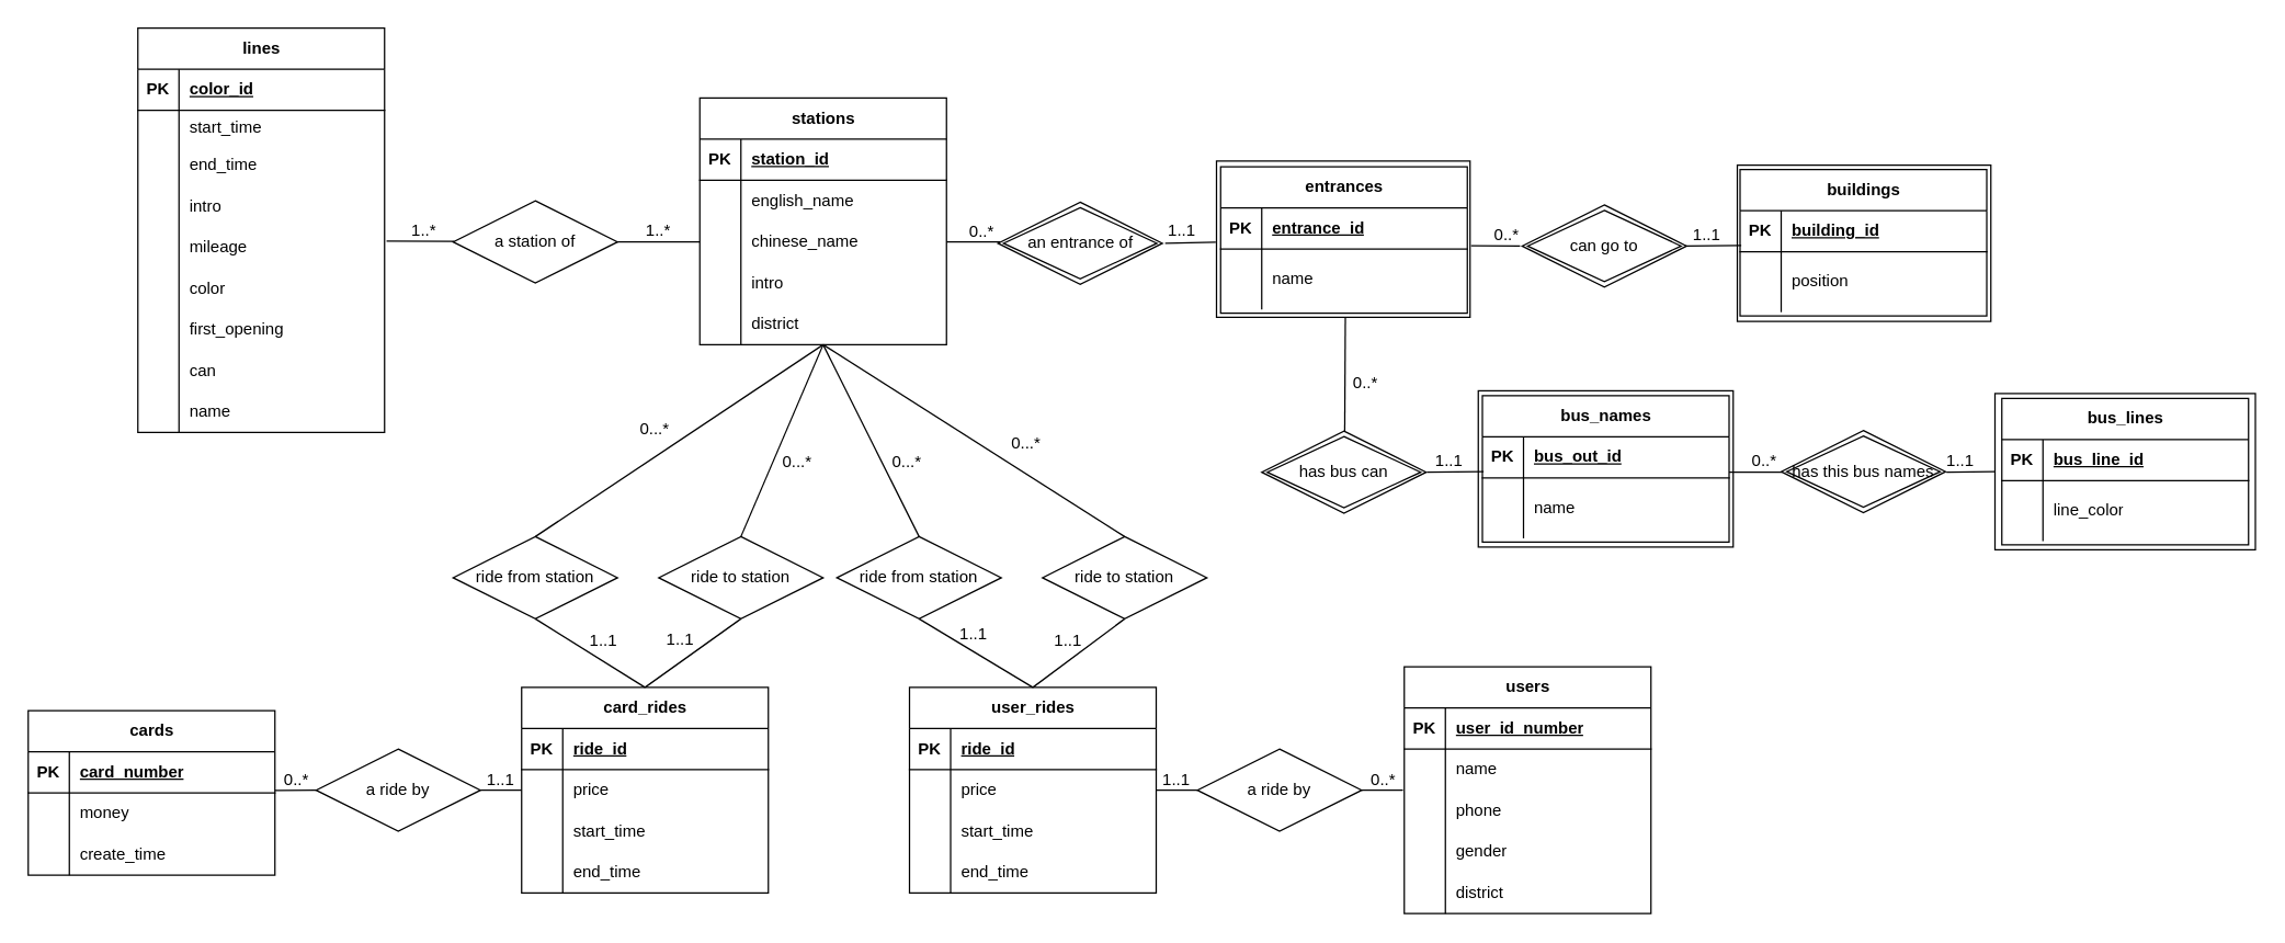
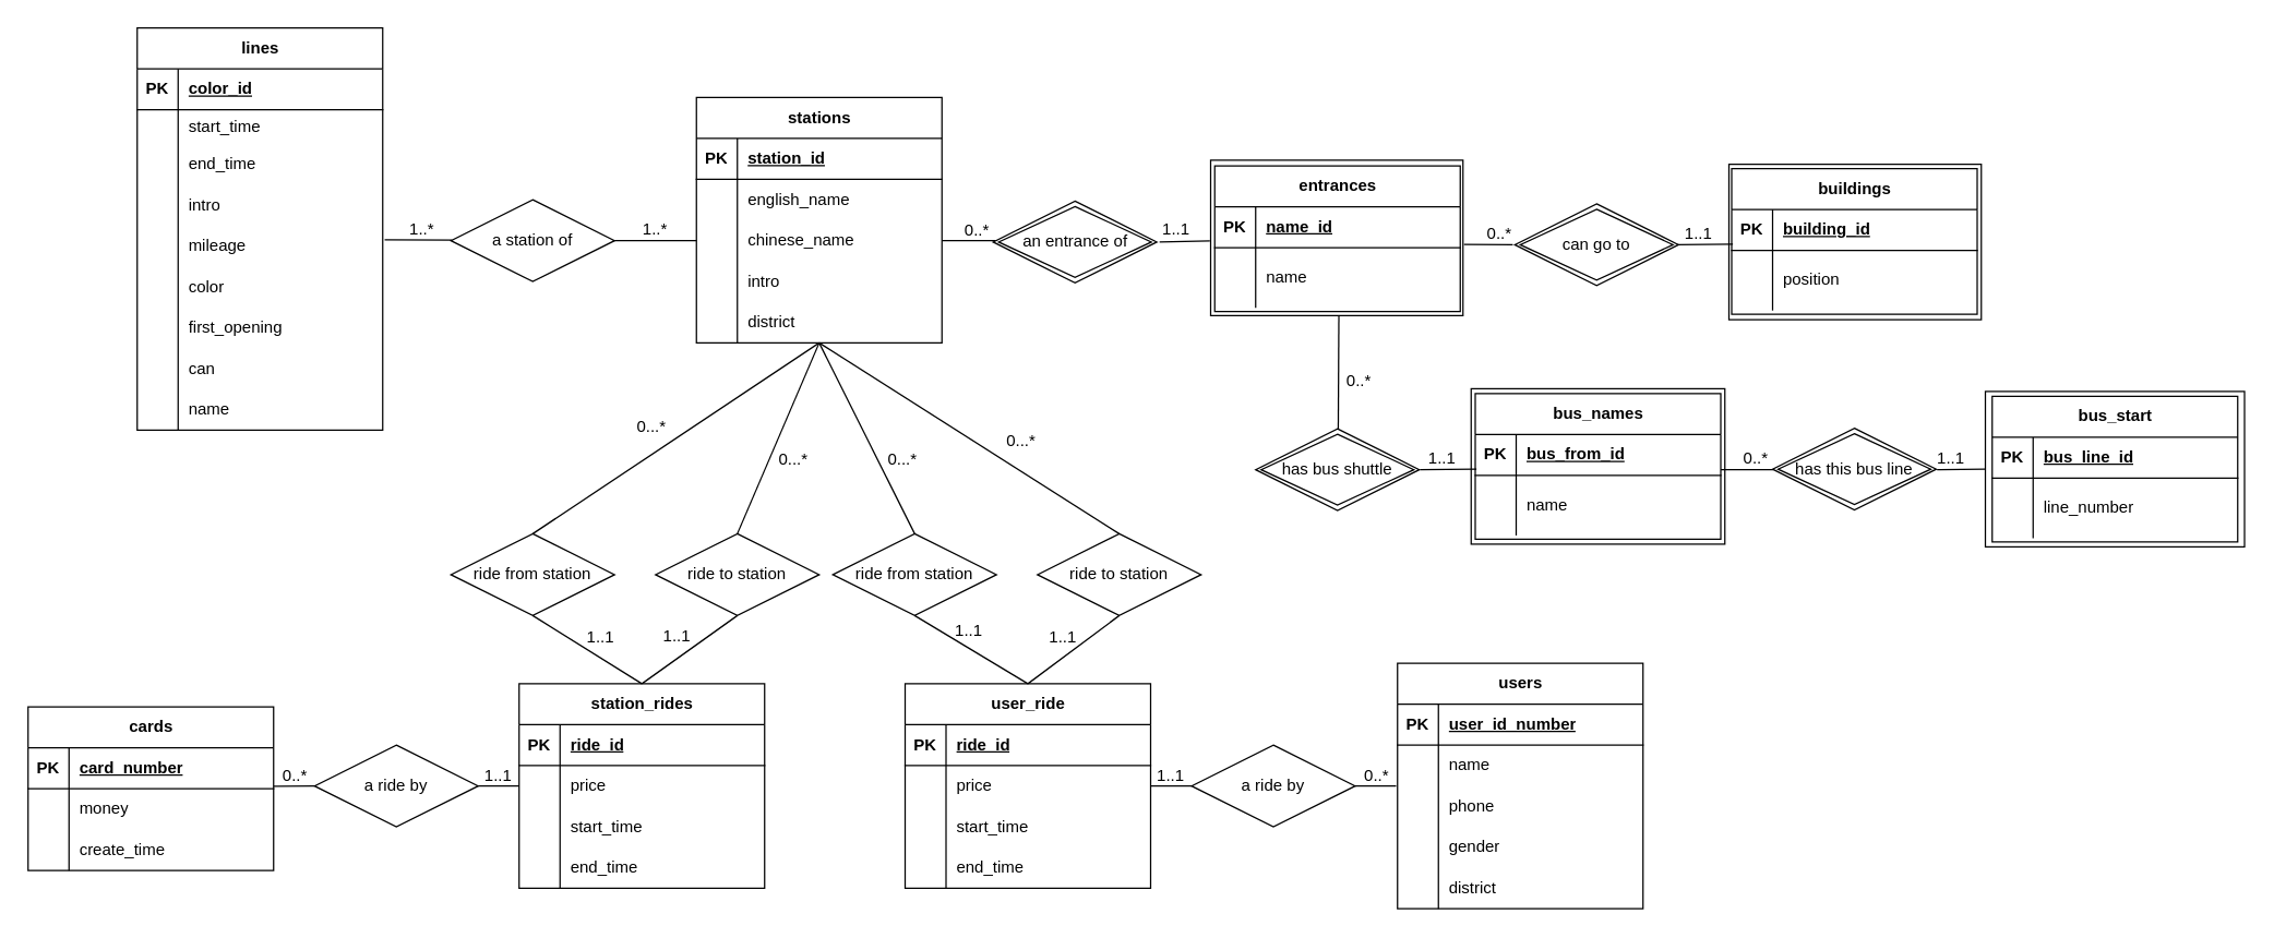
- <mxCell id="58" value="entrance_id" style="shape=partialRectangle;connectable=0;fillColor=none;top=0;left=0;bottom=0;right=0;align=left;spacingLeft=6;fontStyle=5;overflow=hidden;whiteSpace=wrap;html=1;" parent="56" vertex="1"><mxGeometry x="30" width="150" height="30" as="geometry"><mxRectangle width="150" height="30" as="alternateBounds" /></mxGeometry></mxCell>
+ <mxCell id="58" value="name_id" style="shape=partialRectangle;connectable=0;fillColor=none;top=0;left=0;bottom=0;right=0;align=left;spacingLeft=6;fontStyle=5;overflow=hidden;whiteSpace=wrap;html=1;" parent="56" vertex="1"><mxGeometry x="30" width="150" height="30" as="geometry"><mxRectangle width="150" height="30" as="alternateBounds" /></mxGeometry></mxCell>
- <mxCell id="88" value="bus_lines" style="shape=table;startSize=30;container=1;collapsible=1;childLayout=tableLayout;fixedRows=1;rowLines=0;fontStyle=1;align=center;resizeLast=1;html=1;" parent="1" vertex="1"><mxGeometry x="1460" y="290.25" width="180" height="106.75" as="geometry" /></mxCell>
+ <mxCell id="88" value="bus_start" style="shape=table;startSize=30;container=1;collapsible=1;childLayout=tableLayout;fixedRows=1;rowLines=0;fontStyle=1;align=center;resizeLast=1;html=1;" parent="1" vertex="1"><mxGeometry x="1460" y="290.25" width="180" height="106.75" as="geometry" /></mxCell>
- <mxCell id="80" value="bus_out_id" style="shape=partialRectangle;connectable=0;fillColor=none;top=0;left=0;bottom=0;right=0;align=left;spacingLeft=6;fontStyle=5;overflow=hidden;whiteSpace=wrap;html=1;" parent="78" vertex="1"><mxGeometry x="30" width="150" height="30" as="geometry"><mxRectangle width="150" height="30" as="alternateBounds" /></mxGeometry></mxCell>
+ <mxCell id="80" value="bus_from_id" style="shape=partialRectangle;connectable=0;fillColor=none;top=0;left=0;bottom=0;right=0;align=left;spacingLeft=6;fontStyle=5;overflow=hidden;whiteSpace=wrap;html=1;" parent="78" vertex="1"><mxGeometry x="30" width="150" height="30" as="geometry"><mxRectangle width="150" height="30" as="alternateBounds" /></mxGeometry></mxCell>
- <mxCell id="147" value="has bus can" style="shape=rhombus;double=1;perimeter=rhombusPerimeter;whiteSpace=wrap;html=1;align=center;" parent="1" vertex="1"><mxGeometry x="920" y="314" width="120" height="60" as="geometry" /></mxCell>
+ <mxCell id="147" value="has bus shuttle" style="shape=rhombus;double=1;perimeter=rhombusPerimeter;whiteSpace=wrap;html=1;align=center;" parent="1" vertex="1"><mxGeometry x="920" y="314" width="120" height="60" as="geometry" /></mxCell>
- <mxCell id="148" value="has this bus names" style="shape=rhombus;double=1;perimeter=rhombusPerimeter;whiteSpace=wrap;html=1;align=center;" parent="1" vertex="1"><mxGeometry x="1299" y="313.63" width="120" height="60" as="geometry" /></mxCell>
+ <mxCell id="148" value="has this bus line" style="shape=rhombus;double=1;perimeter=rhombusPerimeter;whiteSpace=wrap;html=1;align=center;" parent="1" vertex="1"><mxGeometry x="1299" y="313.63" width="120" height="60" as="geometry" /></mxCell>
- <mxCell id="94" value="line_color" style="shape=partialRectangle;connectable=0;fillColor=none;top=0;left=0;bottom=0;right=0;align=left;spacingLeft=6;overflow=hidden;whiteSpace=wrap;html=1;" parent="92" vertex="1"><mxGeometry x="30" width="150" height="44" as="geometry"><mxRectangle width="150" height="44" as="alternateBounds" /></mxGeometry></mxCell>
+ <mxCell id="94" value="line_number" style="shape=partialRectangle;connectable=0;fillColor=none;top=0;left=0;bottom=0;right=0;align=left;spacingLeft=6;overflow=hidden;whiteSpace=wrap;html=1;" parent="92" vertex="1"><mxGeometry x="30" width="150" height="44" as="geometry"><mxRectangle width="150" height="44" as="alternateBounds" /></mxGeometry></mxCell>
- <mxCell id="99" value="card_rides" style="shape=table;startSize=30;container=1;collapsible=1;childLayout=tableLayout;fixedRows=1;rowLines=0;fontStyle=1;align=center;resizeLast=1;html=1;" parent="1" vertex="1"><mxGeometry x="380" y="501" width="180" height="150" as="geometry" /></mxCell>
+ <mxCell id="99" value="station_rides" style="shape=table;startSize=30;container=1;collapsible=1;childLayout=tableLayout;fixedRows=1;rowLines=0;fontStyle=1;align=center;resizeLast=1;html=1;" parent="1" vertex="1"><mxGeometry x="380" y="501" width="180" height="150" as="geometry" /></mxCell>
- <mxCell id="123" value="user_rides" style="shape=table;startSize=30;container=1;collapsible=1;childLayout=tableLayout;fixedRows=1;rowLines=0;fontStyle=1;align=center;resizeLast=1;html=1;" parent="1" vertex="1"><mxGeometry x="663" y="501" width="180" height="150" as="geometry" /></mxCell>
+ <mxCell id="123" value="user_ride" style="shape=table;startSize=30;container=1;collapsible=1;childLayout=tableLayout;fixedRows=1;rowLines=0;fontStyle=1;align=center;resizeLast=1;html=1;" parent="1" vertex="1"><mxGeometry x="663" y="501" width="180" height="150" as="geometry" /></mxCell>
